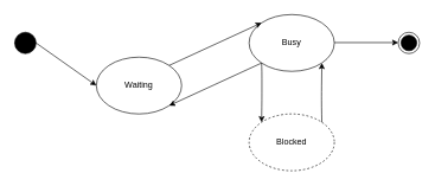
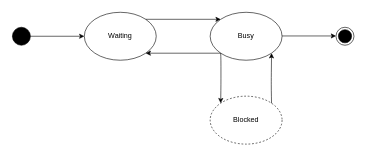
- <mxCell id="3" value="Waiting" style="ellipse;whiteSpace=wrap;html=1;fillColor=#ffffff;gradientColor=none;" vertex="1" parent="1"><mxGeometry x="135" y="80" width="120" height="80" as="geometry" /></mxCell>
+ <mxCell id="3" value="Waiting" style="ellipse;whiteSpace=wrap;html=1;fillColor=#ffffff;gradientColor=none;" vertex="1" parent="1"><mxGeometry x="140" y="20" width="120" height="80" as="geometry" /></mxCell>
